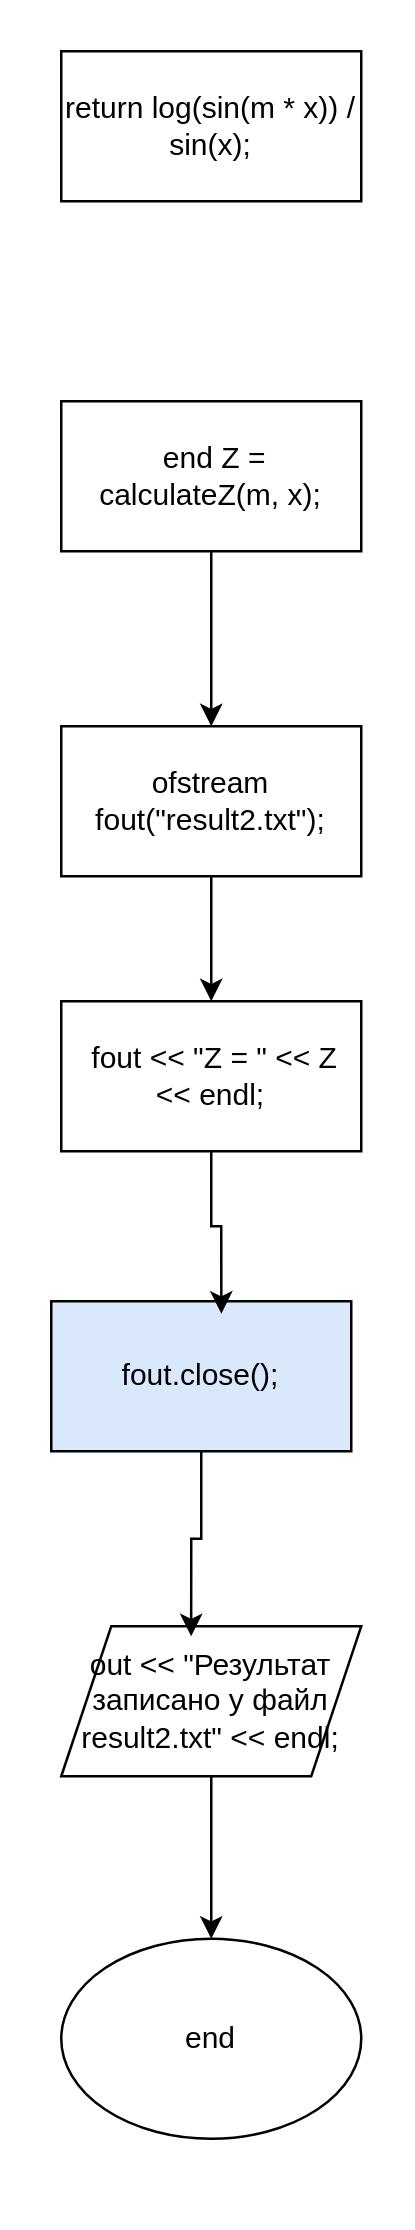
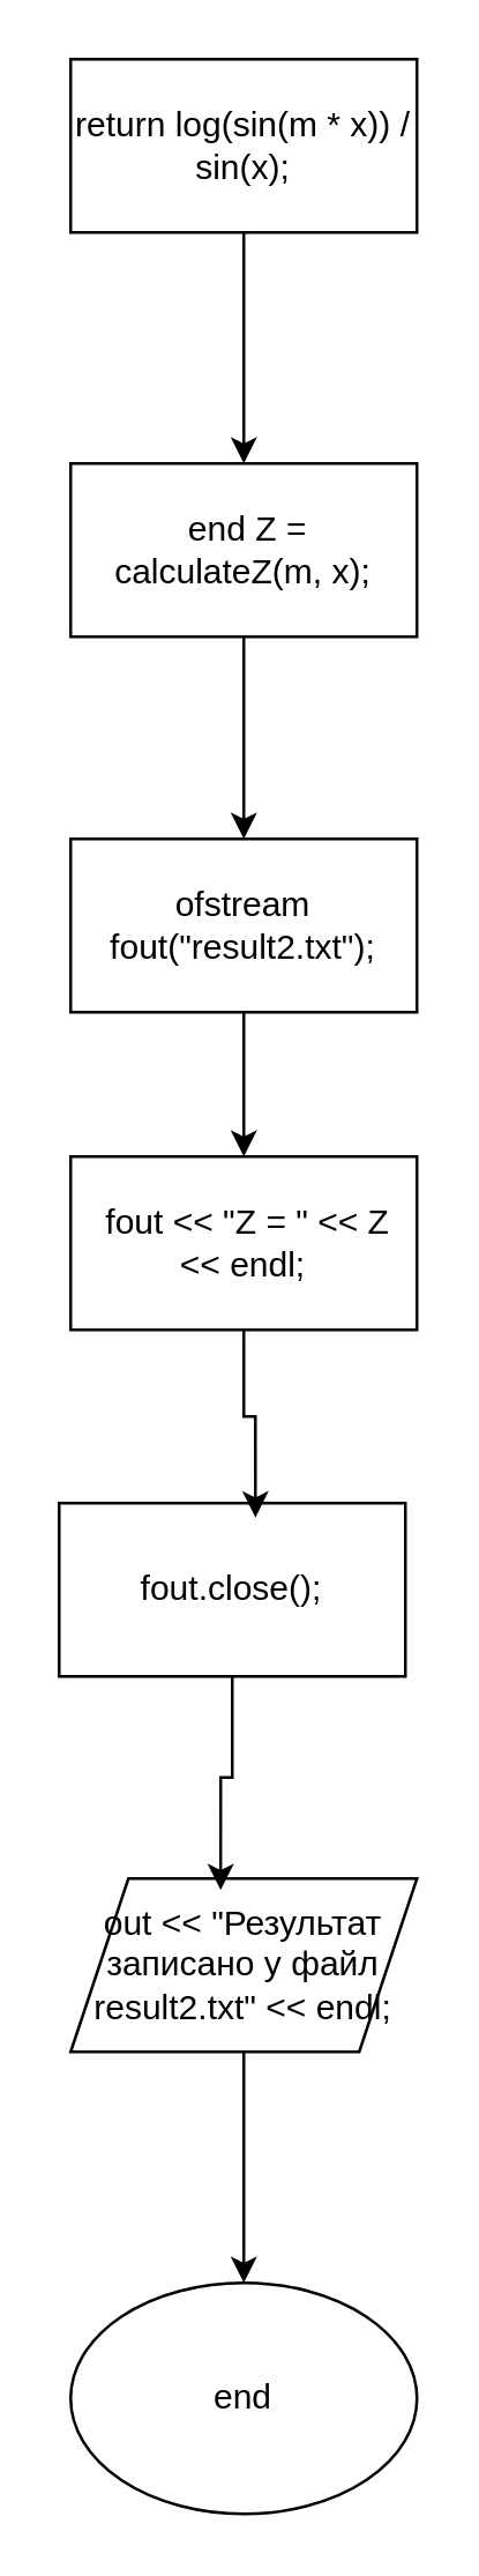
+ <mxCell id="2" style="edgeStyle=orthogonalEdgeStyle;rounded=0;orthogonalLoop=1;jettySize=auto;html=1;" edge="1" parent="1" source="3" target="5"><mxGeometry relative="1" as="geometry" /></mxCell>
- <mxCell id="9" value="fout.close();" style="rounded=0;whiteSpace=wrap;html=1;fillColor=#dae8fc;" vertex="1" parent="1"><mxGeometry x="20" y="520" width="120" height="60" as="geometry" /></mxCell>
+ <mxCell id="9" value="fout.close();" style="rounded=0;whiteSpace=wrap;html=1;" vertex="1" parent="1"><mxGeometry x="20" y="520" width="120" height="60" as="geometry" /></mxCell>
- <mxCell id="12" value="end" style="ellipse;whiteSpace=wrap;html=1;" vertex="1" parent="1"><mxGeometry x="24" y="775" width="120" height="80" as="geometry" /></mxCell>
+ <mxCell id="12" value="end" style="ellipse;whiteSpace=wrap;html=1;" vertex="1" parent="1"><mxGeometry x="24" y="790" width="120" height="80" as="geometry" /></mxCell>
